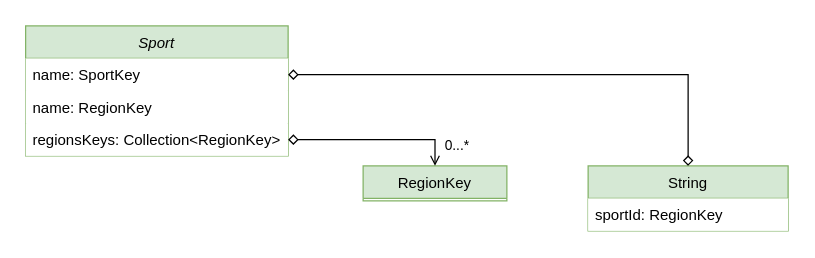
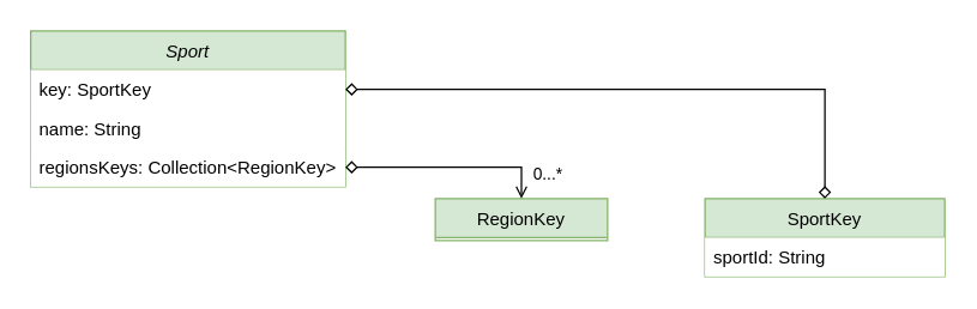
- <mxCell id="3" value="name: SportKey" style="text;align=left;verticalAlign=top;spacingLeft=4;spacingRight=4;overflow=hidden;rotatable=0;points=[[0,0.5],[1,0.5]];portConstraint=eastwest;fillColor=default;" parent="2" vertex="1"><mxGeometry y="26" width="210" height="26" as="geometry" /></mxCell>
+ <mxCell id="3" value="key: SportKey" style="text;align=left;verticalAlign=top;spacingLeft=4;spacingRight=4;overflow=hidden;rotatable=0;points=[[0,0.5],[1,0.5]];portConstraint=eastwest;fillColor=default;" parent="2" vertex="1"><mxGeometry y="26" width="210" height="26" as="geometry" /></mxCell>
- <mxCell id="4" value="name: RegionKey" style="text;align=left;verticalAlign=top;spacingLeft=4;spacingRight=4;overflow=hidden;rotatable=0;points=[[0,0.5],[1,0.5]];portConstraint=eastwest;rounded=0;shadow=0;html=0;fillColor=default;" parent="2" vertex="1"><mxGeometry y="52" width="210" height="26" as="geometry" /></mxCell>
+ <mxCell id="4" value="name: String" style="text;align=left;verticalAlign=top;spacingLeft=4;spacingRight=4;overflow=hidden;rotatable=0;points=[[0,0.5],[1,0.5]];portConstraint=eastwest;rounded=0;shadow=0;html=0;fillColor=default;" parent="2" vertex="1"><mxGeometry y="52" width="210" height="26" as="geometry" /></mxCell>
- <mxCell id="6" value="String" style="swimlane;fontStyle=0;align=center;verticalAlign=top;childLayout=stackLayout;horizontal=1;startSize=26;horizontalStack=0;resizeParent=1;resizeLast=0;collapsible=1;marginBottom=0;rounded=0;shadow=0;strokeWidth=1;fillColor=#d5e8d4;strokeColor=#82b366;" parent="1" vertex="1"><mxGeometry x="470" y="132" width="160" height="52" as="geometry"><mxRectangle x="550" y="140" width="160" height="26" as="alternateBounds" /></mxGeometry></mxCell>
+ <mxCell id="6" value="SportKey" style="swimlane;fontStyle=0;align=center;verticalAlign=top;childLayout=stackLayout;horizontal=1;startSize=26;horizontalStack=0;resizeParent=1;resizeLast=0;collapsible=1;marginBottom=0;rounded=0;shadow=0;strokeWidth=1;fillColor=#d5e8d4;strokeColor=#82b366;" parent="1" vertex="1"><mxGeometry x="470" y="132" width="160" height="52" as="geometry"><mxRectangle x="550" y="140" width="160" height="26" as="alternateBounds" /></mxGeometry></mxCell>
- <mxCell id="7" value="sportId: RegionKey" style="text;align=left;verticalAlign=top;spacingLeft=4;spacingRight=4;overflow=hidden;rotatable=0;points=[[0,0.5],[1,0.5]];portConstraint=eastwest;fillColor=default;" parent="6" vertex="1"><mxGeometry y="26" width="160" height="26" as="geometry" /></mxCell>
+ <mxCell id="7" value="sportId: String" style="text;align=left;verticalAlign=top;spacingLeft=4;spacingRight=4;overflow=hidden;rotatable=0;points=[[0,0.5],[1,0.5]];portConstraint=eastwest;fillColor=default;" parent="6" vertex="1"><mxGeometry y="26" width="160" height="26" as="geometry" /></mxCell>
